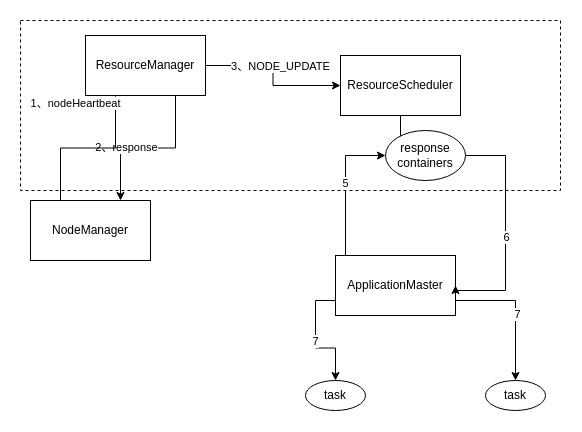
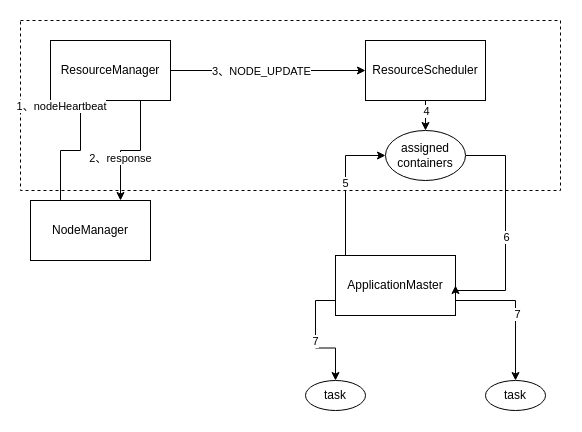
- <mxCell id="7" value="ResourceManager" style="rounded=0;whiteSpace=wrap;html=1;" vertex="1" parent="1"><mxGeometry x="85" y="35" width="120" height="60" as="geometry" /></mxCell>
+ <mxCell id="7" value="ResourceManager" style="rounded=0;whiteSpace=wrap;html=1;" vertex="1" parent="1"><mxGeometry x="50" y="40" width="120" height="60" as="geometry" /></mxCell>
- <mxCell id="20" value="ResourceScheduler" style="rounded=0;whiteSpace=wrap;html=1;" vertex="1" parent="1"><mxGeometry x="340" y="55" width="120" height="60" as="geometry" /></mxCell>
+ <mxCell id="20" value="ResourceScheduler" style="rounded=0;whiteSpace=wrap;html=1;" vertex="1" parent="1"><mxGeometry x="365" y="40" width="120" height="60" as="geometry" /></mxCell>
- <mxCell id="23" value="response &lt;br&gt;containers" style="ellipse;whiteSpace=wrap;html=1;" vertex="1" parent="1"><mxGeometry x="385" y="130" width="80" height="50" as="geometry" /></mxCell>
+ <mxCell id="23" value="assigned &lt;br&gt;containers" style="ellipse;whiteSpace=wrap;html=1;" vertex="1" parent="1"><mxGeometry x="385" y="130" width="80" height="50" as="geometry" /></mxCell>
